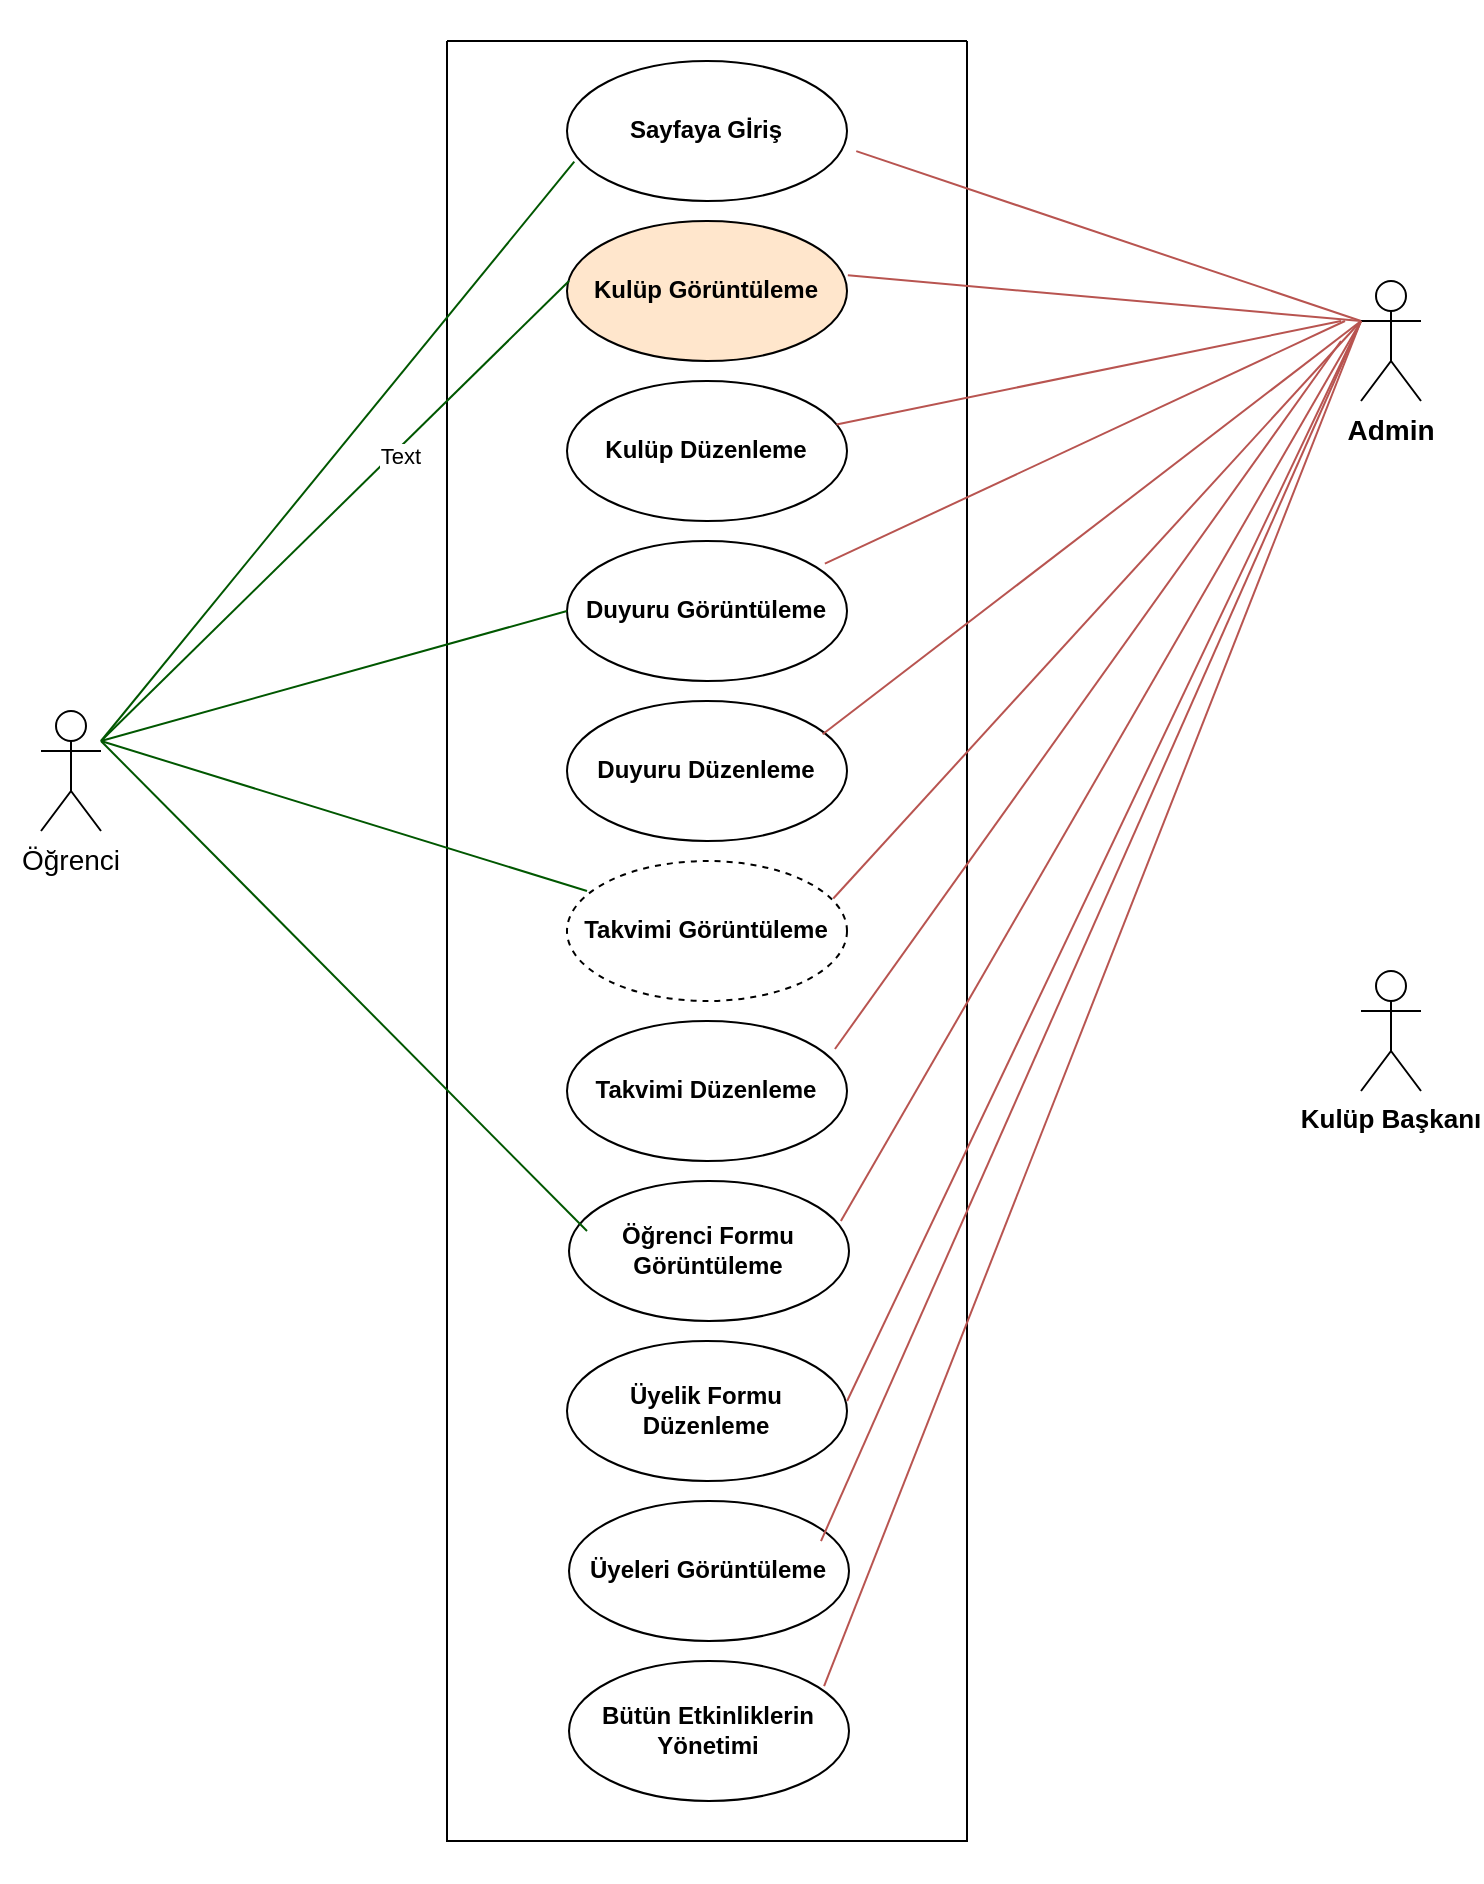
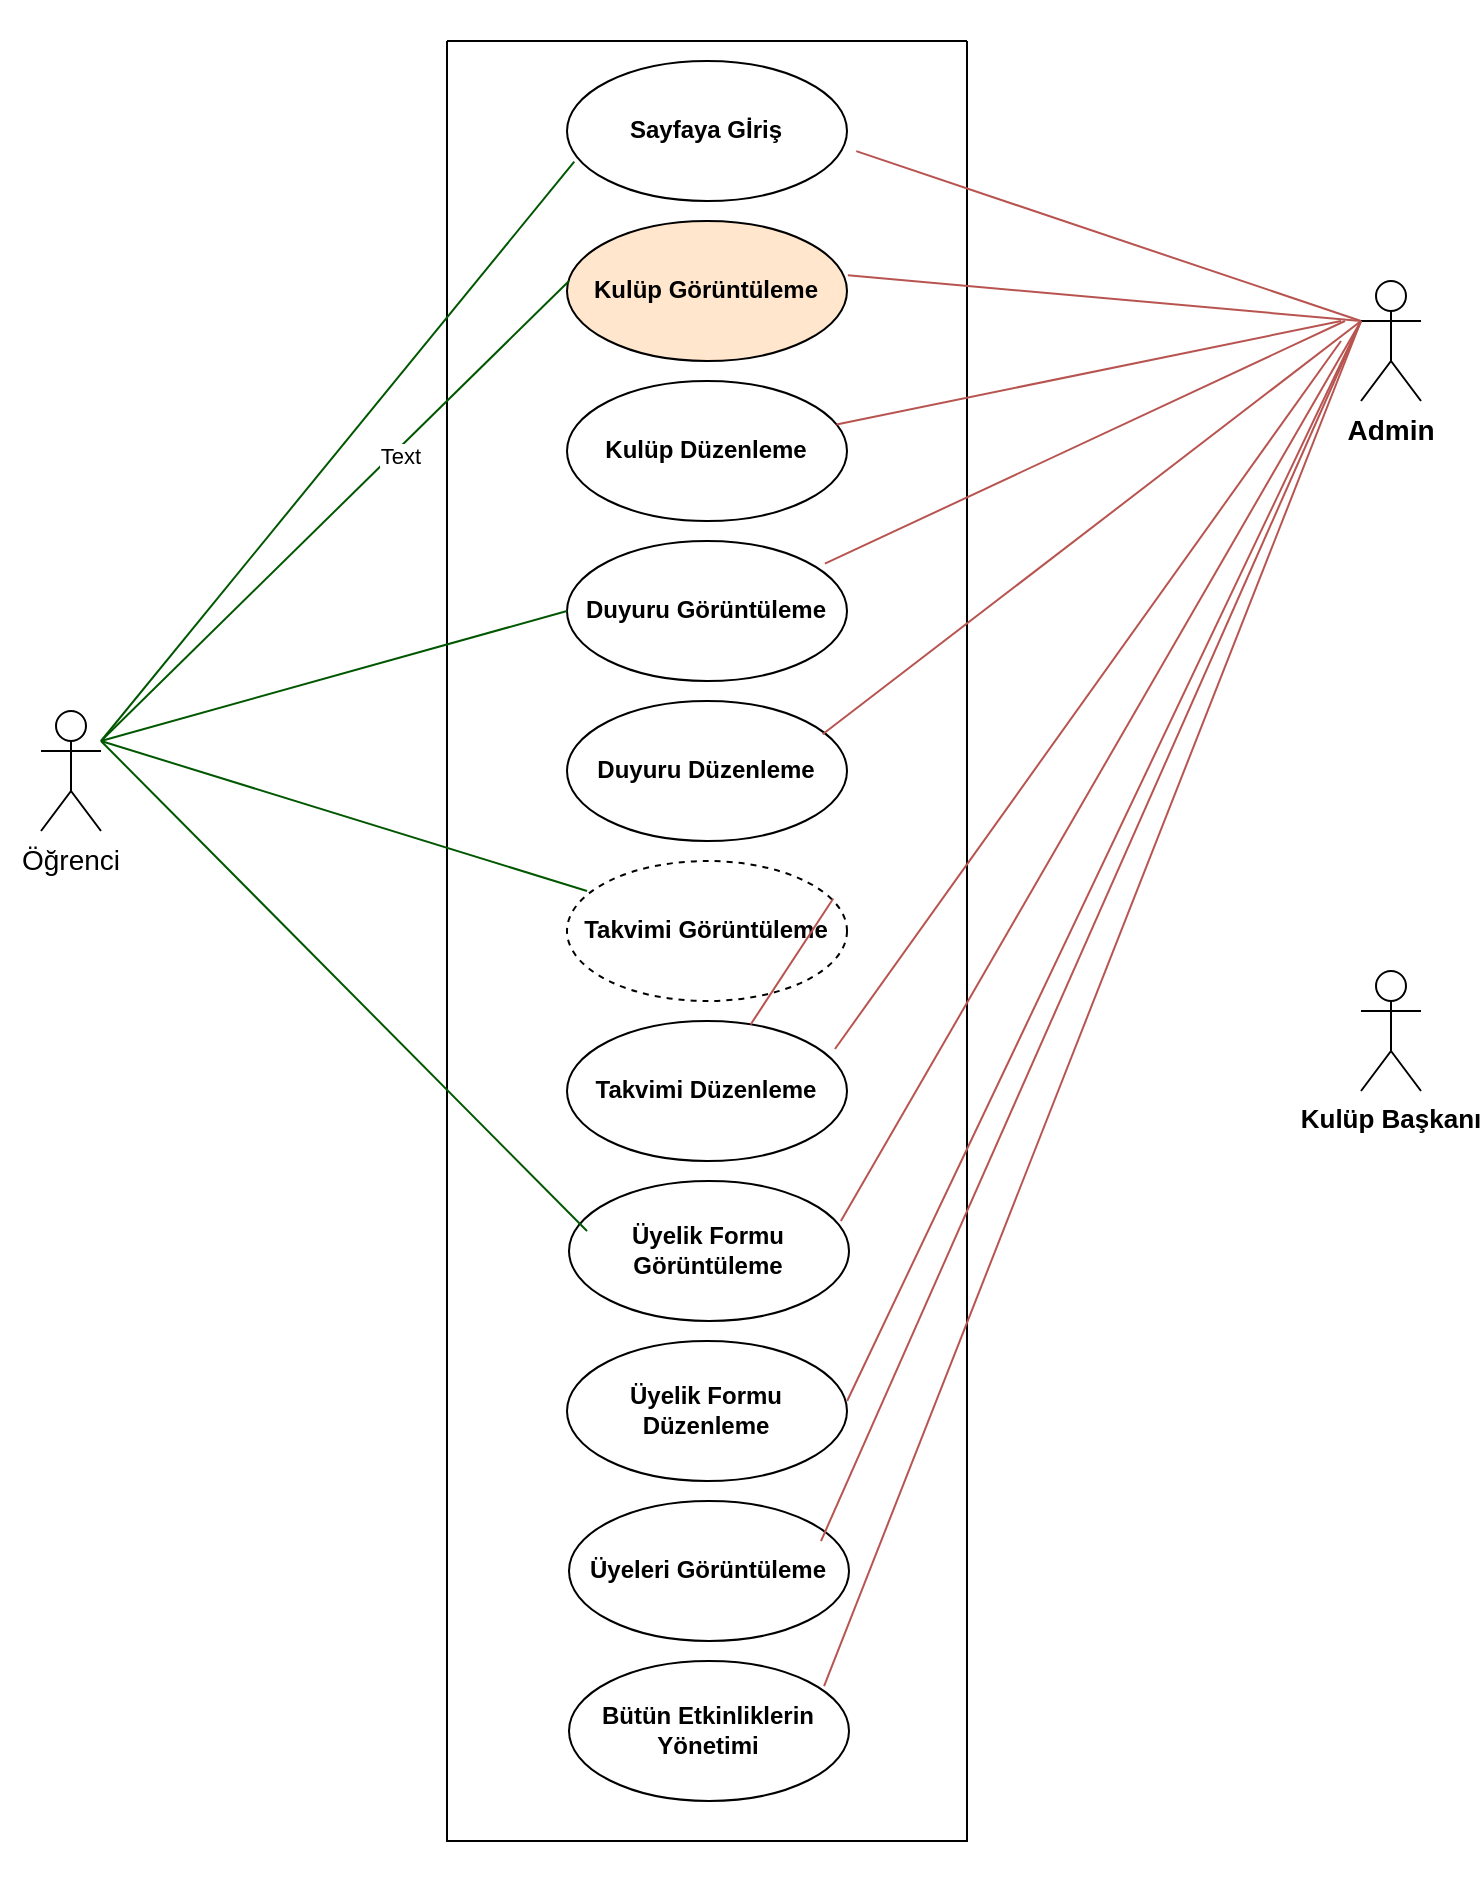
- <mxCell id="29" value="" style="endArrow=none;html=1;rounded=0;exitX=0.951;exitY=0.268;exitDx=0;exitDy=0;exitPerimeter=0;entryX=0;entryY=0.333;entryDx=0;entryDy=0;entryPerimeter=0;fillColor=#f8cecc;strokeColor=#b85450;" parent="1" source="8" target="19" edge="1"><mxGeometry relative="1" as="geometry"><mxPoint x="430.18" y="377" as="sourcePoint" /><mxPoint x="699.18" y="170" as="targetPoint" /></mxGeometry></mxCell>
+ <mxCell id="29" value="" style="endArrow=none;html=1;rounded=0;exitX=0.951;exitY=0.268;exitDx=0;exitDy=0;exitPerimeter=0;fillColor=#f8cecc;strokeColor=#b85450;" parent="1" source="8" target="9" edge="1"><mxGeometry relative="1" as="geometry"><mxPoint x="430.18" y="377" as="sourcePoint" /><mxPoint x="699.18" y="170" as="targetPoint" /></mxGeometry></mxCell>
- <mxCell id="10" value="&lt;b&gt;Öğrenci Formu Görüntüleme&lt;/b&gt;" style="ellipse;whiteSpace=wrap;html=1;" parent="2" vertex="1"><mxGeometry x="61" y="570" width="140" height="70" as="geometry" /></mxCell>
+ <mxCell id="10" value="&lt;b&gt;Üyelik Formu Görüntüleme&lt;/b&gt;" style="ellipse;whiteSpace=wrap;html=1;" parent="2" vertex="1"><mxGeometry x="61" y="570" width="140" height="70" as="geometry" /></mxCell>
